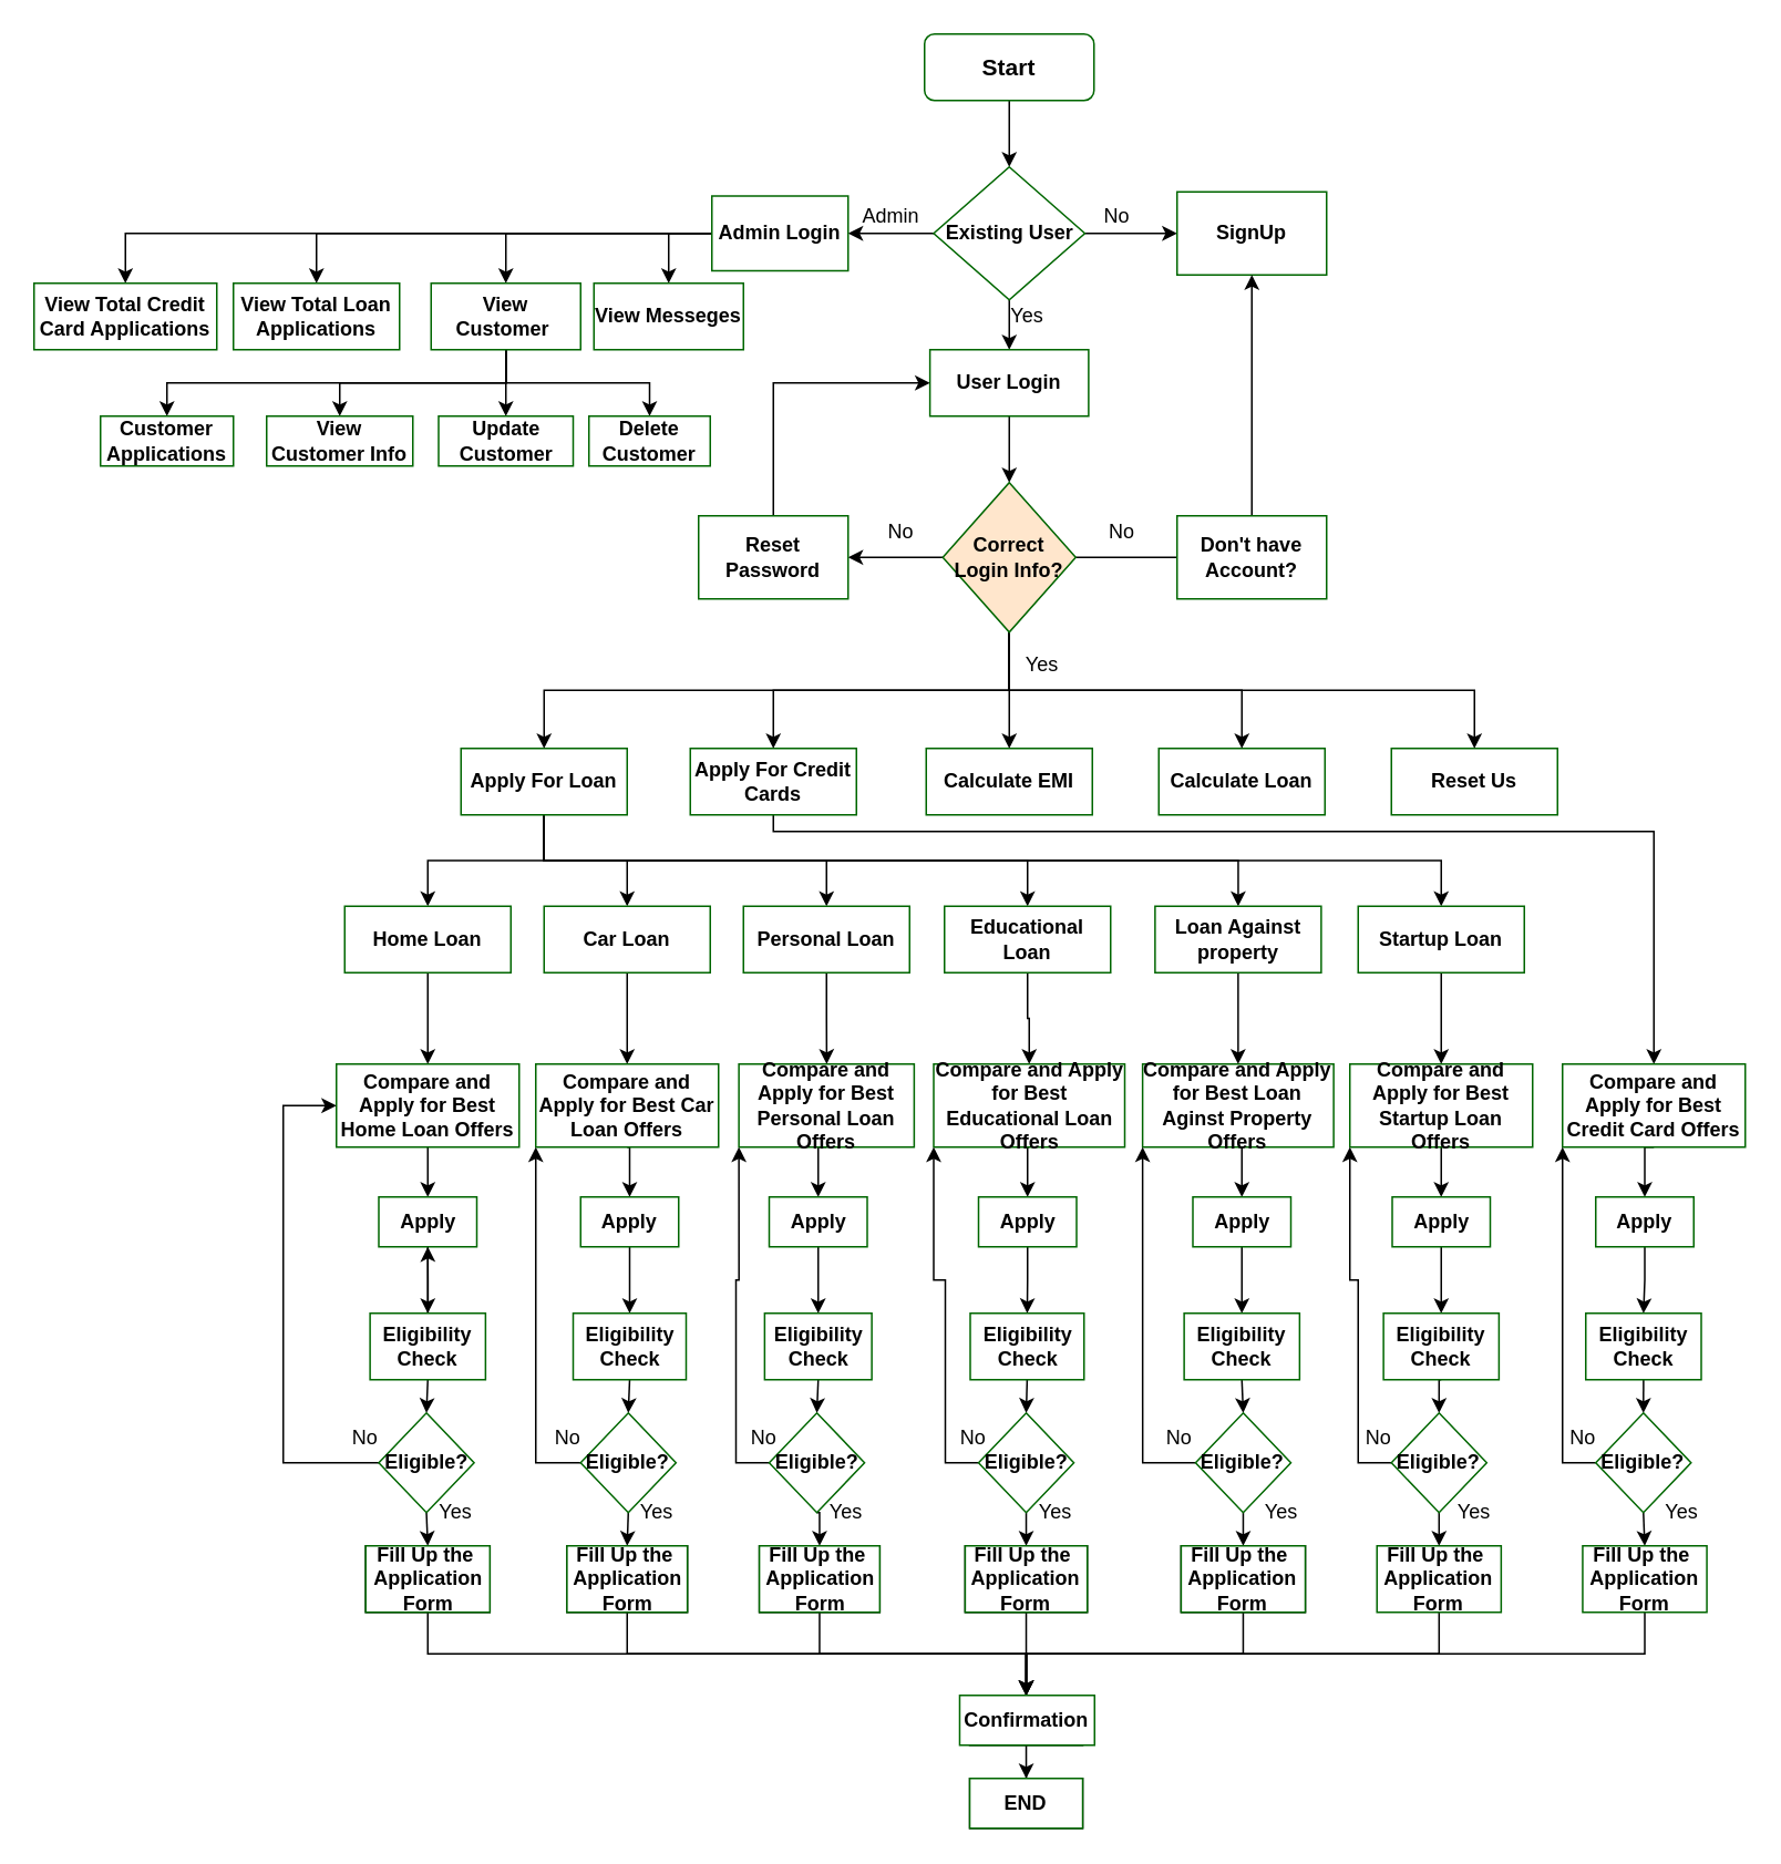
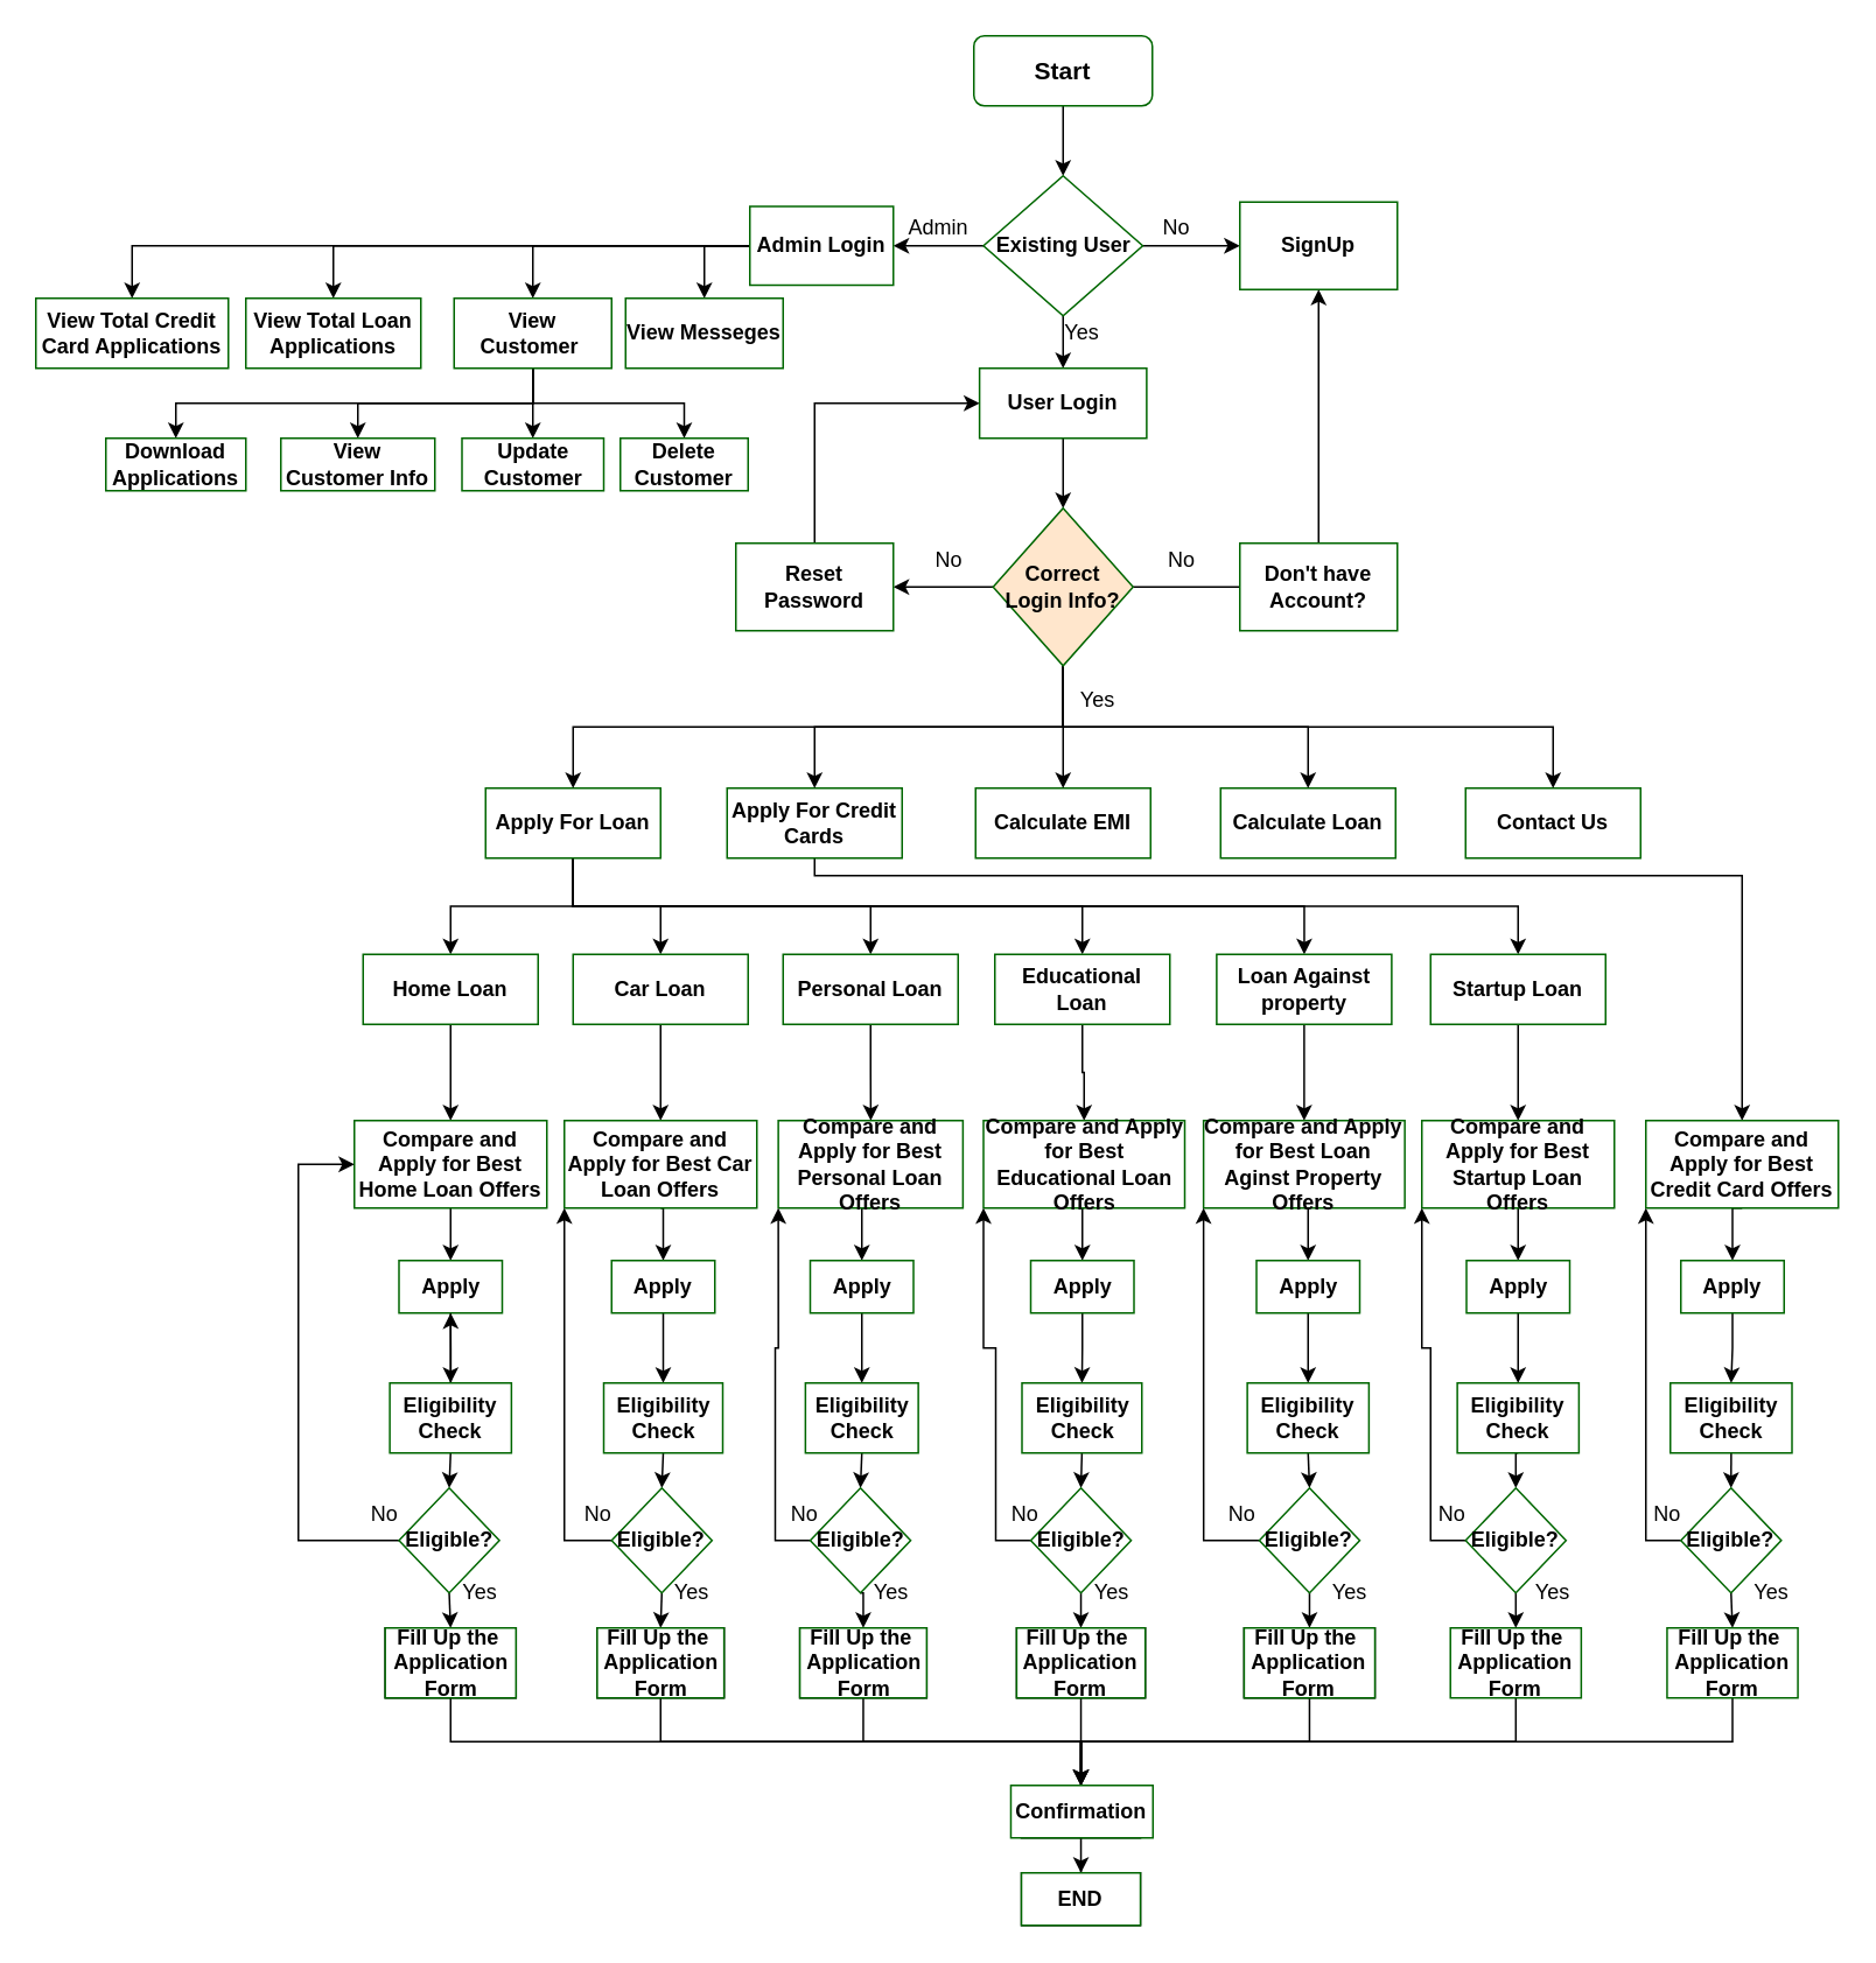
- <mxCell id="141" value="&lt;b&gt;Customer Applications&lt;/b&gt;" style="rounded=0;whiteSpace=wrap;html=1;strokeColor=#006600;strokeWidth=1;" parent="1" vertex="1"><mxGeometry x="60" y="250" width="80" height="30" as="geometry" /></mxCell>
+ <mxCell id="141" value="&lt;b&gt;Download Applications&lt;/b&gt;" style="rounded=0;whiteSpace=wrap;html=1;strokeColor=#006600;strokeWidth=1;" parent="1" vertex="1"><mxGeometry x="60" y="250" width="80" height="30" as="geometry" /></mxCell>
- <mxCell id="30" value="&lt;b&gt;Reset Us&lt;/b&gt;" style="rounded=0;whiteSpace=wrap;html=1;strokeColor=#006600;" parent="1" vertex="1"><mxGeometry x="837" y="450" width="100" height="40" as="geometry" /></mxCell>
+ <mxCell id="30" value="&lt;b&gt;Contact Us&lt;/b&gt;" style="rounded=0;whiteSpace=wrap;html=1;strokeColor=#006600;" parent="1" vertex="1"><mxGeometry x="837" y="450" width="100" height="40" as="geometry" /></mxCell>
